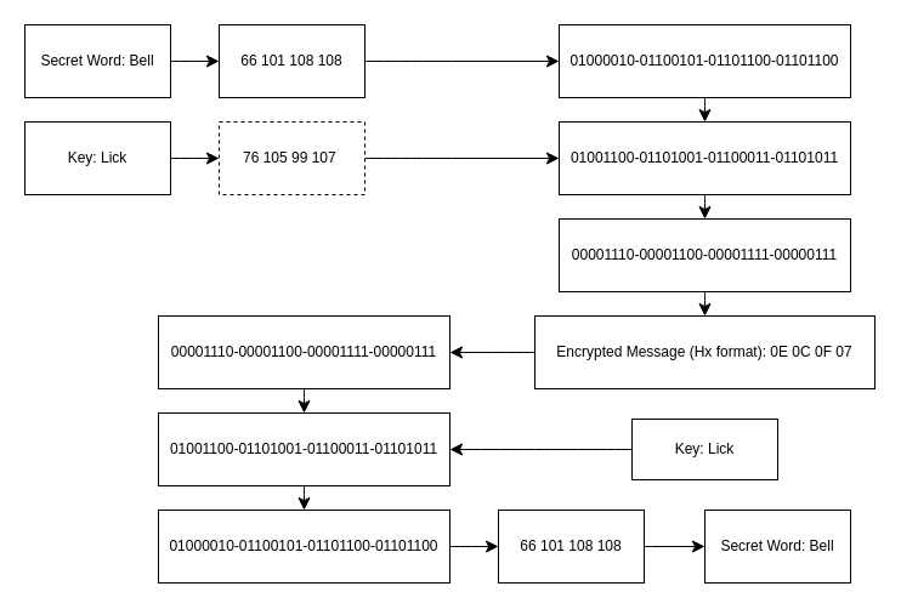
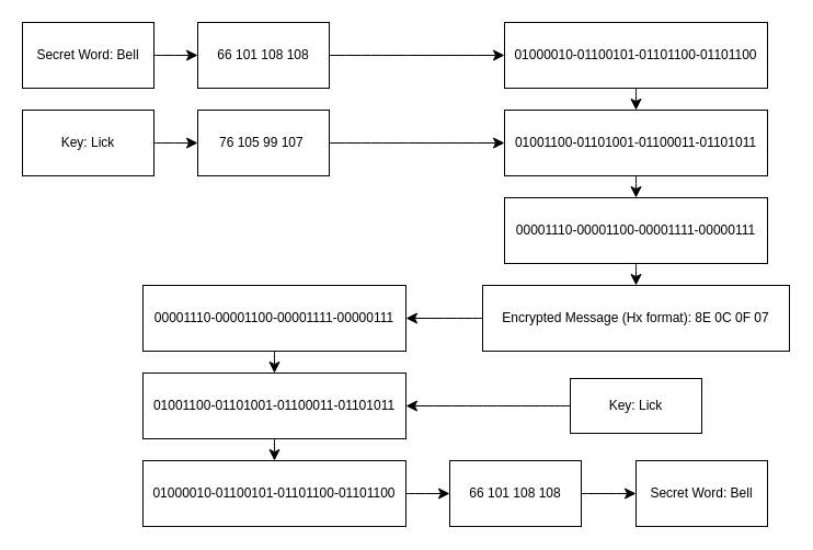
- <mxCell id="7" value="76 105 99 107&amp;nbsp;" style="whiteSpace=wrap;html=1;dashed=1;" parent="1" vertex="1"><mxGeometry x="180" y="100" width="120" height="60" as="geometry" /></mxCell>
+ <mxCell id="7" value="76 105 99 107&amp;nbsp;" style="whiteSpace=wrap;html=1;" parent="1" vertex="1"><mxGeometry x="180" y="100" width="120" height="60" as="geometry" /></mxCell>
- <mxCell id="16" value="Encrypted Message (Hx format): 0E 0C 0F 07" style="whiteSpace=wrap;html=1;" vertex="1" parent="1"><mxGeometry x="440" y="260" width="280" height="60" as="geometry" /></mxCell>
+ <mxCell id="16" value="Encrypted Message (Hx format): 8E 0C 0F 07" style="whiteSpace=wrap;html=1;" vertex="1" parent="1"><mxGeometry x="440" y="260" width="280" height="60" as="geometry" /></mxCell>
